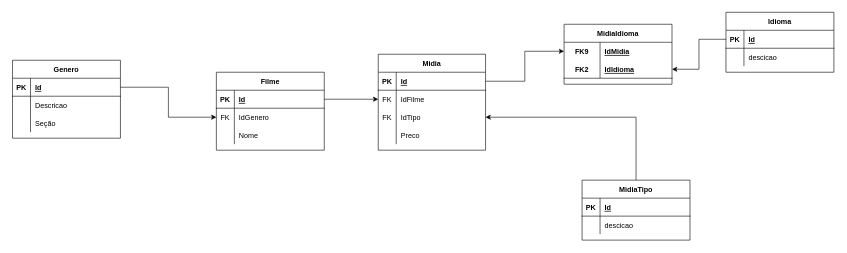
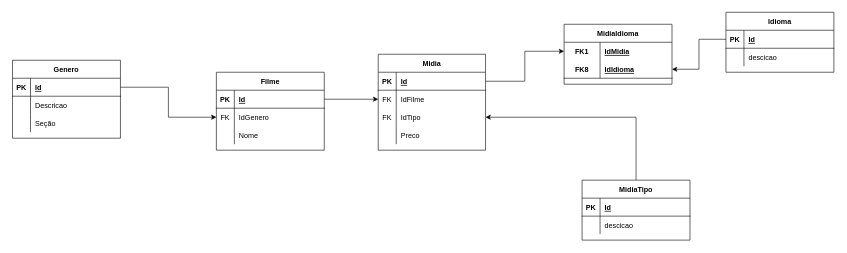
- <mxCell id="43" value="FK9" style="shape=partialRectangle;connectable=0;fillColor=none;top=0;left=0;bottom=0;right=0;fontStyle=1;overflow=hidden;fontSize=12;" vertex="1" parent="42"><mxGeometry width="60" height="30" as="geometry"><mxRectangle width="60" height="30" as="alternateBounds" /></mxGeometry></mxCell>
+ <mxCell id="43" value="FK1" style="shape=partialRectangle;connectable=0;fillColor=none;top=0;left=0;bottom=0;right=0;fontStyle=1;overflow=hidden;fontSize=12;" vertex="1" parent="42"><mxGeometry width="60" height="30" as="geometry"><mxRectangle width="60" height="30" as="alternateBounds" /></mxGeometry></mxCell>
- <mxCell id="46" value="FK2" style="shape=partialRectangle;connectable=0;fillColor=none;top=0;left=0;bottom=0;right=0;fontStyle=1;overflow=hidden;fontSize=12;" vertex="1" parent="45"><mxGeometry width="60" height="30" as="geometry"><mxRectangle width="60" height="30" as="alternateBounds" /></mxGeometry></mxCell>
+ <mxCell id="46" value="FK8" style="shape=partialRectangle;connectable=0;fillColor=none;top=0;left=0;bottom=0;right=0;fontStyle=1;overflow=hidden;fontSize=12;" vertex="1" parent="45"><mxGeometry width="60" height="30" as="geometry"><mxRectangle width="60" height="30" as="alternateBounds" /></mxGeometry></mxCell>
